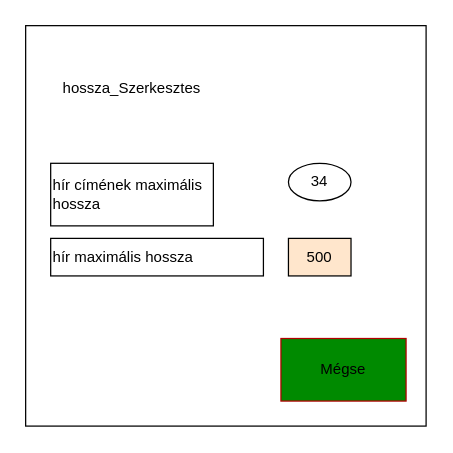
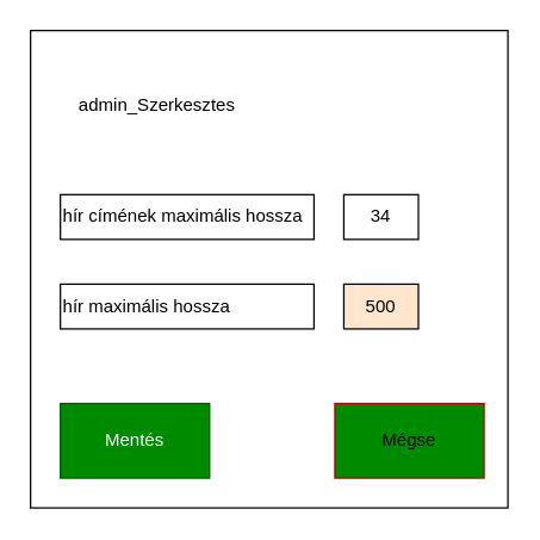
- <mxCell id="4" value="hossza_Szerkesztes" style="text;html=1;strokeColor=none;fillColor=none;align=center;verticalAlign=middle;whiteSpace=wrap;rounded=0;" parent="1" vertex="1"><mxGeometry x="40" y="50" width="130" height="40" as="geometry" /></mxCell>
+ <mxCell id="4" value="admin_Szerkesztes" style="text;html=1;strokeColor=none;fillColor=none;align=center;verticalAlign=middle;whiteSpace=wrap;rounded=0;" parent="1" vertex="1"><mxGeometry x="40" y="50" width="130" height="40" as="geometry" /></mxCell>
- <mxCell id="6" value="34" style="ellipse;whiteSpace=wrap;html=1;" parent="1" vertex="1"><mxGeometry x="230" y="130" width="50" height="30" as="geometry" /></mxCell>
+ <mxCell id="6" value="34" style="rounded=0;whiteSpace=wrap;html=1;" parent="1" vertex="1"><mxGeometry x="230" y="130" width="50" height="30" as="geometry" /></mxCell>
- <mxCell id="3" value="hír címének maximális hossza" style="rounded=0;whiteSpace=wrap;html=1;align=left;" parent="1" vertex="1"><mxGeometry x="40" y="130" width="130" height="50" as="geometry" /></mxCell>
+ <mxCell id="3" value="hír címének maximális hossza" style="rounded=0;whiteSpace=wrap;html=1;align=left;" parent="1" vertex="1"><mxGeometry x="40" y="130" width="170" height="30" as="geometry" /></mxCell>
+ <mxCell id="8" value="Mentés" style="rounded=0;whiteSpace=wrap;html=1;fillColor=#008a00;strokeColor=#005700;fontColor=#ffffff;" vertex="1" parent="1"><mxGeometry x="40" y="270" width="100" height="50" as="geometry" /></mxCell>
